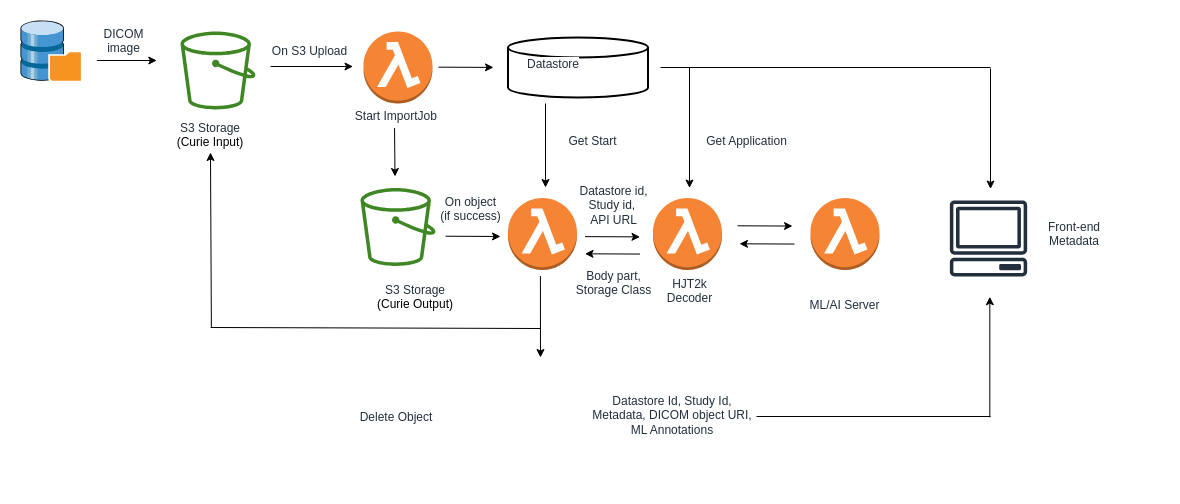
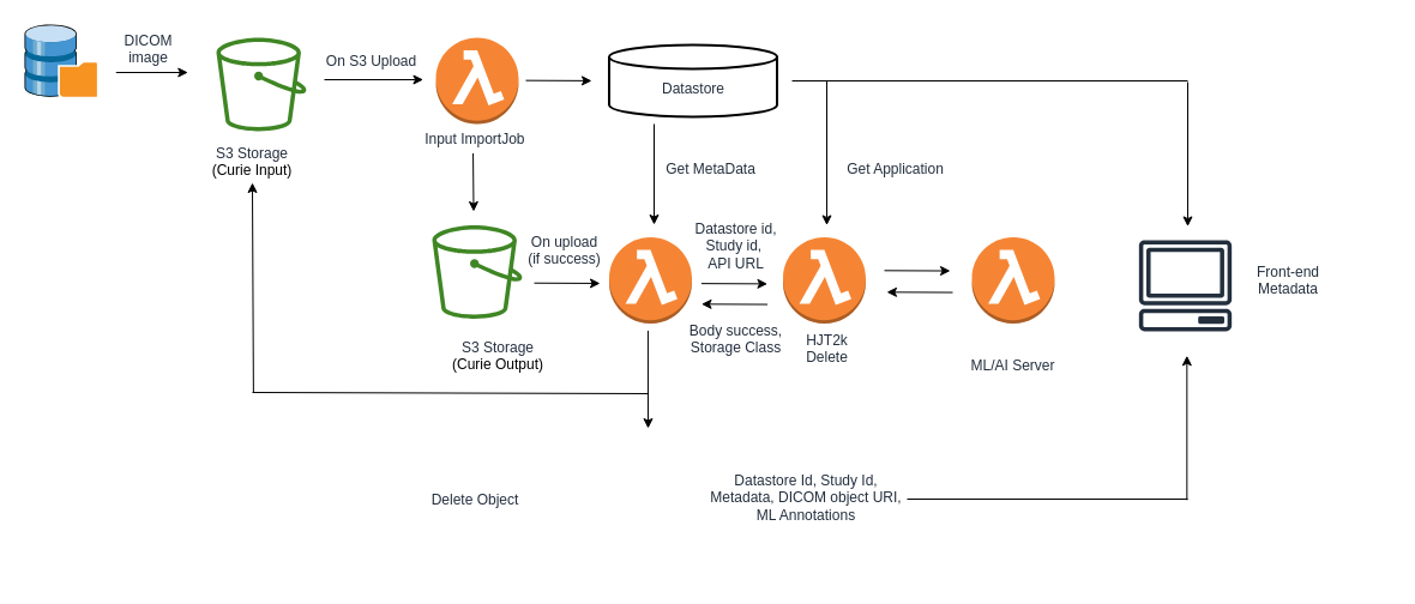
- <mxCell id="10" value="&lt;font color=&quot;#232f3e&quot;&gt;&lt;span style=&quot;background-color: rgb(255, 255, 255);&quot;&gt;Datastore&lt;/span&gt;&lt;/font&gt;" style="text;whiteSpace=wrap;html=1;align=center;" parent="1" vertex="1"><mxGeometry x="512.5" y="50" width="80" height="22" as="geometry" /></mxCell>
+ <mxCell id="10" value="&lt;font color=&quot;#232f3e&quot;&gt;&lt;span style=&quot;background-color: rgb(255, 255, 255);&quot;&gt;Datastore&lt;/span&gt;&lt;/font&gt;" style="text;whiteSpace=wrap;html=1;align=center;" parent="1" vertex="1"><mxGeometry x="537.5" y="60" width="80" height="22" as="geometry" /></mxCell>
- <mxCell id="14" value="&lt;font color=&quot;#232f3e&quot;&gt;&lt;span style=&quot;background-color: rgb(255, 255, 255);&quot;&gt;Start ImportJob&amp;nbsp;&lt;br&gt;&lt;/span&gt;&lt;/font&gt;" style="text;whiteSpace=wrap;html=1;align=center;" parent="1" vertex="1"><mxGeometry x="350" y="102" width="95" height="50" as="geometry" /></mxCell>
+ <mxCell id="14" value="&lt;font color=&quot;#232f3e&quot;&gt;&lt;span style=&quot;background-color: rgb(255, 255, 255);&quot;&gt;Input ImportJob&amp;nbsp;&lt;br&gt;&lt;/span&gt;&lt;/font&gt;" style="text;whiteSpace=wrap;html=1;align=center;" parent="1" vertex="1"><mxGeometry x="350" y="102" width="95" height="50" as="geometry" /></mxCell>
- <mxCell id="24" value="&lt;font color=&quot;#232f3e&quot;&gt;&lt;span style=&quot;background-color: rgb(255, 255, 255);&quot;&gt;Get Start&lt;/span&gt;&lt;/font&gt;" style="text;whiteSpace=wrap;html=1;align=center;" parent="1" vertex="1"><mxGeometry x="544.5" y="127" width="95" height="50" as="geometry" /></mxCell>
+ <mxCell id="24" value="&lt;font color=&quot;#232f3e&quot;&gt;&lt;span style=&quot;background-color: rgb(255, 255, 255);&quot;&gt;Get MetaData&lt;/span&gt;&lt;/font&gt;" style="text;whiteSpace=wrap;html=1;align=center;" parent="1" vertex="1"><mxGeometry x="544.5" y="127" width="95" height="50" as="geometry" /></mxCell>
- <mxCell id="32" value="&lt;font color=&quot;#232f3e&quot;&gt;&lt;span style=&quot;background-color: rgb(255, 255, 255);&quot;&gt;On object&lt;br&gt;(if success)&lt;br&gt;&lt;/span&gt;&lt;/font&gt;" style="text;whiteSpace=wrap;html=1;align=center;" parent="1" vertex="1"><mxGeometry x="402.5" y="187.5" width="135" height="50" as="geometry" /></mxCell>
+ <mxCell id="32" value="&lt;font color=&quot;#232f3e&quot;&gt;&lt;span style=&quot;background-color: rgb(255, 255, 255);&quot;&gt;On upload&lt;br&gt;(if success)&lt;br&gt;&lt;/span&gt;&lt;/font&gt;" style="text;whiteSpace=wrap;html=1;align=center;" parent="1" vertex="1"><mxGeometry x="402.5" y="187.5" width="135" height="50" as="geometry" /></mxCell>
- <mxCell id="36" value="&lt;font color=&quot;#232f3e&quot;&gt;&lt;span style=&quot;background-color: rgb(255, 255, 255);&quot;&gt;Body part,&lt;br&gt;Storage Class&lt;br&gt;&lt;/span&gt;&lt;/font&gt;" style="text;whiteSpace=wrap;html=1;align=center;" parent="1" vertex="1"><mxGeometry x="545.92" y="261.5" width="135" height="54.5" as="geometry" /></mxCell>
+ <mxCell id="36" value="&lt;font color=&quot;#232f3e&quot;&gt;&lt;span style=&quot;background-color: rgb(255, 255, 255);&quot;&gt;Body success,&lt;br&gt;Storage Class&lt;br&gt;&lt;/span&gt;&lt;/font&gt;" style="text;whiteSpace=wrap;html=1;align=center;" parent="1" vertex="1"><mxGeometry x="545.92" y="261.5" width="135" height="54.5" as="geometry" /></mxCell>
- <mxCell id="17" value="&lt;font color=&quot;#232f3e&quot;&gt;&lt;span style=&quot;background-color: rgb(255, 255, 255);&quot;&gt;HJT2k&lt;br&gt;Decoder&lt;br&gt;&lt;/span&gt;&lt;/font&gt;" style="text;whiteSpace=wrap;html=1;align=center;" parent="1" vertex="1"><mxGeometry x="642" y="269.5" width="95" height="45" as="geometry" /></mxCell>
+ <mxCell id="17" value="&lt;font color=&quot;#232f3e&quot;&gt;&lt;span style=&quot;background-color: rgb(255, 255, 255);&quot;&gt;HJT2k&lt;br&gt;Delete&lt;br&gt;&lt;/span&gt;&lt;/font&gt;" style="text;whiteSpace=wrap;html=1;align=center;" parent="1" vertex="1"><mxGeometry x="642" y="269.5" width="95" height="45" as="geometry" /></mxCell>
